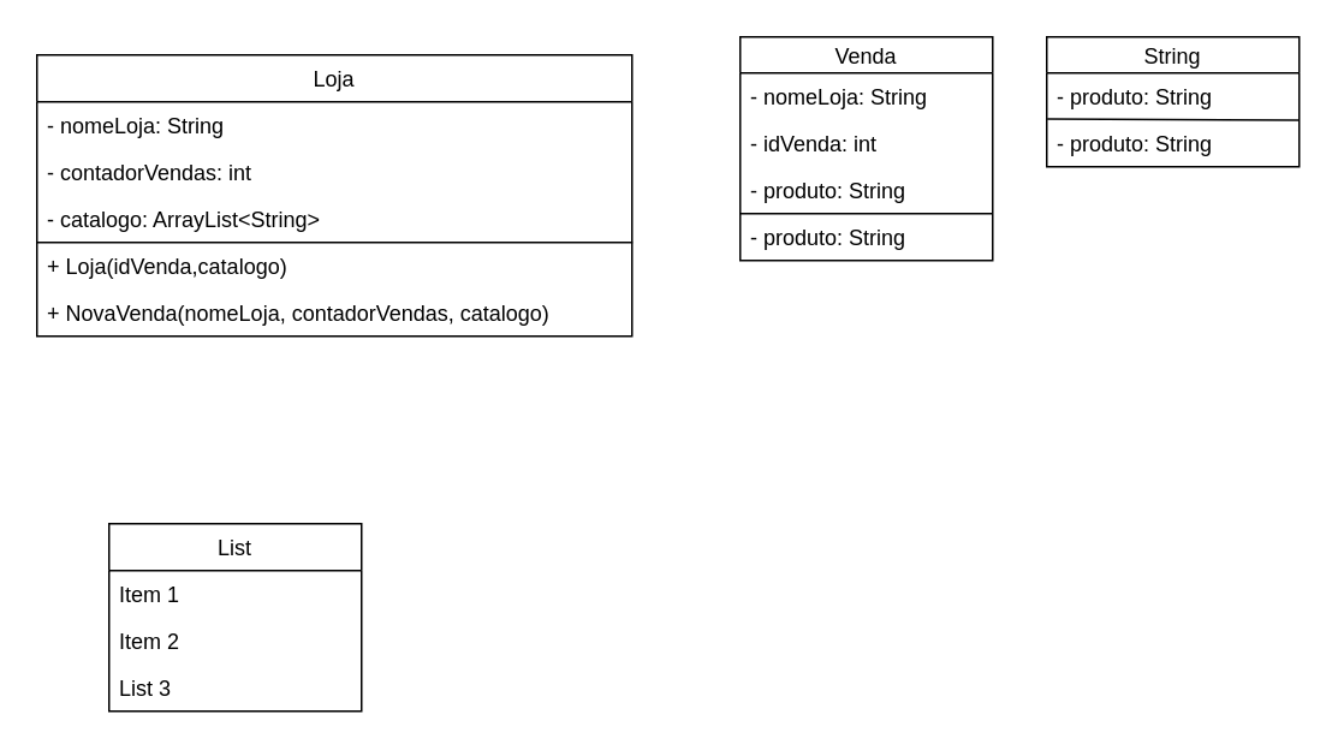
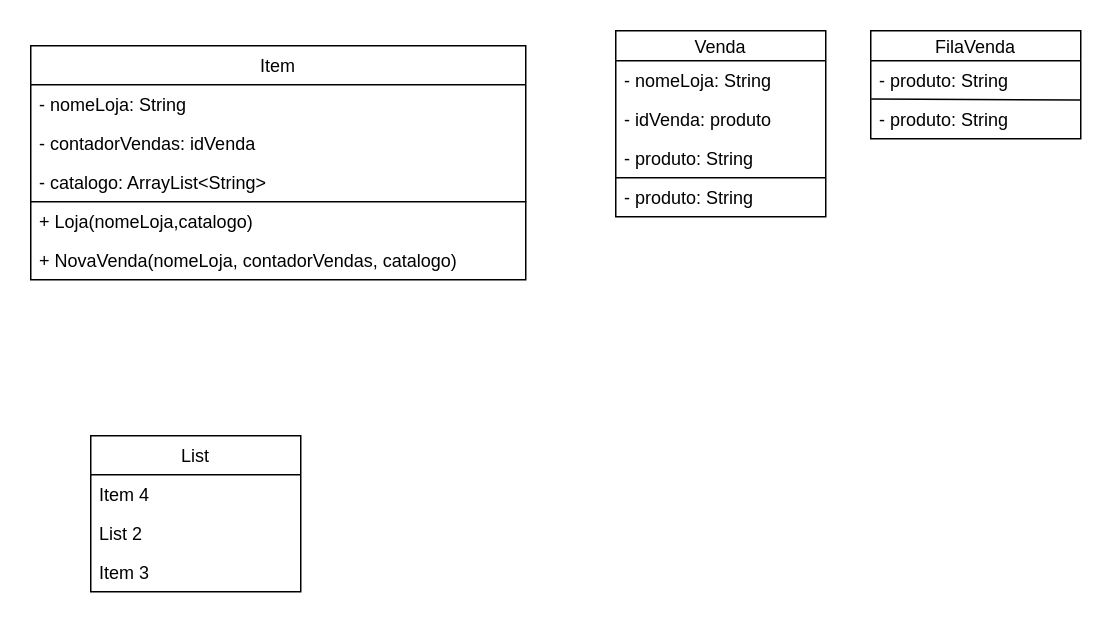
- <mxCell id="19" value="String" style="swimlane;fontStyle=0;childLayout=stackLayout;horizontal=1;startSize=20;horizontalStack=0;resizeParent=1;resizeParentMax=0;resizeLast=0;collapsible=1;marginBottom=0;" vertex="1" parent="1"><mxGeometry x="580" y="20" width="140" height="72" as="geometry" /></mxCell>
+ <mxCell id="19" value="FilaVenda" style="swimlane;fontStyle=0;childLayout=stackLayout;horizontal=1;startSize=20;horizontalStack=0;resizeParent=1;resizeParentMax=0;resizeLast=0;collapsible=1;marginBottom=0;" vertex="1" parent="1"><mxGeometry x="580" y="20" width="140" height="72" as="geometry" /></mxCell>
- <mxCell id="8" value="Loja" style="swimlane;fontStyle=0;childLayout=stackLayout;horizontal=1;startSize=26;horizontalStack=0;resizeParent=1;resizeParentMax=0;resizeLast=0;collapsible=1;marginBottom=0;" vertex="1" parent="1"><mxGeometry x="20" y="30" width="330" height="156" as="geometry" /></mxCell>
+ <mxCell id="8" value="Item" style="swimlane;fontStyle=0;childLayout=stackLayout;horizontal=1;startSize=26;horizontalStack=0;resizeParent=1;resizeParentMax=0;resizeLast=0;collapsible=1;marginBottom=0;" vertex="1" parent="1"><mxGeometry x="20" y="30" width="330" height="156" as="geometry" /></mxCell>
- <mxCell id="4" value="- idVenda: int" style="text;strokeColor=none;fillColor=none;align=left;verticalAlign=top;spacingLeft=4;spacingRight=4;overflow=hidden;rotatable=0;points=[[0,0.5],[1,0.5]];portConstraint=eastwest;" vertex="1" parent="2"><mxGeometry y="46" width="140" height="26" as="geometry" /></mxCell>
+ <mxCell id="4" value="- idVenda: produto" style="text;strokeColor=none;fillColor=none;align=left;verticalAlign=top;spacingLeft=4;spacingRight=4;overflow=hidden;rotatable=0;points=[[0,0.5],[1,0.5]];portConstraint=eastwest;" vertex="1" parent="2"><mxGeometry y="46" width="140" height="26" as="geometry" /></mxCell>
- <mxCell id="10" value="- contadorVendas: int" style="text;strokeColor=none;fillColor=none;align=left;verticalAlign=top;spacingLeft=4;spacingRight=4;overflow=hidden;rotatable=0;points=[[0,0.5],[1,0.5]];portConstraint=eastwest;" vertex="1" parent="8"><mxGeometry y="52" width="330" height="26" as="geometry" /></mxCell>
+ <mxCell id="10" value="- contadorVendas: idVenda" style="text;strokeColor=none;fillColor=none;align=left;verticalAlign=top;spacingLeft=4;spacingRight=4;overflow=hidden;rotatable=0;points=[[0,0.5],[1,0.5]];portConstraint=eastwest;" vertex="1" parent="8"><mxGeometry y="52" width="330" height="26" as="geometry" /></mxCell>
- <mxCell id="13" value="+ Loja(idVenda,catalogo)" style="text;strokeColor=none;fillColor=none;align=left;verticalAlign=top;spacingLeft=4;spacingRight=4;overflow=hidden;rotatable=0;points=[[0,0.5],[1,0.5]];portConstraint=eastwest;" vertex="1" parent="8"><mxGeometry y="104" width="330" height="26" as="geometry" /></mxCell>
+ <mxCell id="13" value="+ Loja(nomeLoja,catalogo)" style="text;strokeColor=none;fillColor=none;align=left;verticalAlign=top;spacingLeft=4;spacingRight=4;overflow=hidden;rotatable=0;points=[[0,0.5],[1,0.5]];portConstraint=eastwest;" vertex="1" parent="8"><mxGeometry y="104" width="330" height="26" as="geometry" /></mxCell>
- <mxCell id="16" value="Item 1" style="text;strokeColor=none;fillColor=none;align=left;verticalAlign=top;spacingLeft=4;spacingRight=4;overflow=hidden;rotatable=0;points=[[0,0.5],[1,0.5]];portConstraint=eastwest;" vertex="1" parent="15"><mxGeometry y="26" width="140" height="26" as="geometry" /></mxCell>
+ <mxCell id="16" value="Item 4" style="text;strokeColor=none;fillColor=none;align=left;verticalAlign=top;spacingLeft=4;spacingRight=4;overflow=hidden;rotatable=0;points=[[0,0.5],[1,0.5]];portConstraint=eastwest;" vertex="1" parent="15"><mxGeometry y="26" width="140" height="26" as="geometry" /></mxCell>
- <mxCell id="17" value="Item 2" style="text;strokeColor=none;fillColor=none;align=left;verticalAlign=top;spacingLeft=4;spacingRight=4;overflow=hidden;rotatable=0;points=[[0,0.5],[1,0.5]];portConstraint=eastwest;" vertex="1" parent="15"><mxGeometry y="52" width="140" height="26" as="geometry" /></mxCell>
+ <mxCell id="17" value="List 2" style="text;strokeColor=none;fillColor=none;align=left;verticalAlign=top;spacingLeft=4;spacingRight=4;overflow=hidden;rotatable=0;points=[[0,0.5],[1,0.5]];portConstraint=eastwest;" vertex="1" parent="15"><mxGeometry y="52" width="140" height="26" as="geometry" /></mxCell>
- <mxCell id="18" value="List 3" style="text;strokeColor=none;fillColor=none;align=left;verticalAlign=top;spacingLeft=4;spacingRight=4;overflow=hidden;rotatable=0;points=[[0,0.5],[1,0.5]];portConstraint=eastwest;" vertex="1" parent="15"><mxGeometry y="78" width="140" height="26" as="geometry" /></mxCell>
+ <mxCell id="18" value="Item 3" style="text;strokeColor=none;fillColor=none;align=left;verticalAlign=top;spacingLeft=4;spacingRight=4;overflow=hidden;rotatable=0;points=[[0,0.5],[1,0.5]];portConstraint=eastwest;" vertex="1" parent="15"><mxGeometry y="78" width="140" height="26" as="geometry" /></mxCell>
